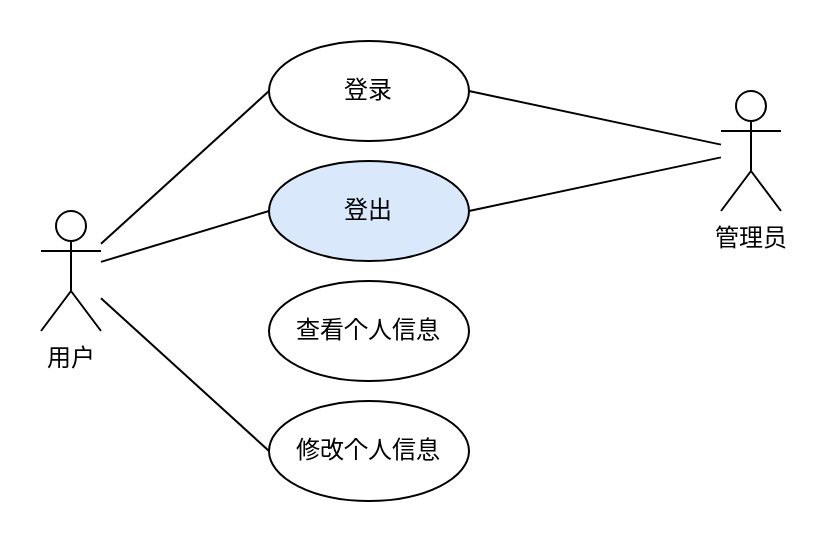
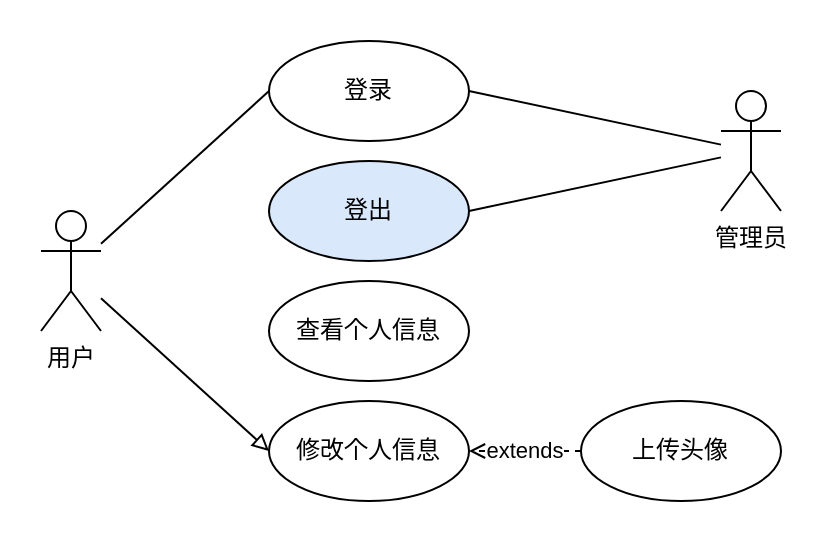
- <mxCell id="3" style="edgeStyle=none;rounded=0;orthogonalLoop=1;jettySize=auto;html=1;entryX=0;entryY=0.5;entryDx=0;entryDy=0;endArrow=none;endFill=0;" parent="1" source="5" target="7" edge="1"><mxGeometry relative="1" as="geometry" /></mxCell>
- <mxCell id="2" style="edgeStyle=none;rounded=0;orthogonalLoop=1;jettySize=auto;html=1;entryX=0;entryY=0.5;entryDx=0;entryDy=0;endArrow=none;endFill=0;" parent="1" source="5" target="9" edge="1"><mxGeometry relative="1" as="geometry" /></mxCell>
+ <mxCell id="2" style="edgeStyle=none;rounded=0;orthogonalLoop=1;jettySize=auto;html=1;entryX=0;entryY=0.5;entryDx=0;entryDy=0;endArrow=block;endFill=0;" parent="1" source="5" target="9" edge="1"><mxGeometry relative="1" as="geometry" /></mxCell>
+ <mxCell id="10" value="extends" style="edgeStyle=none;rounded=0;orthogonalLoop=1;jettySize=auto;html=1;exitX=0;exitY=0.5;exitDx=0;exitDy=0;entryX=1;entryY=0.5;entryDx=0;entryDy=0;endArrow=open;endFill=0;dashed=1;" parent="1" source="11" target="9" edge="1"><mxGeometry relative="1" as="geometry" /></mxCell>
+ <mxCell id="11" value="上传头像" style="ellipse;whiteSpace=wrap;html=1;" parent="1" vertex="1"><mxGeometry x="290" y="200" width="100" height="50" as="geometry" /></mxCell>
